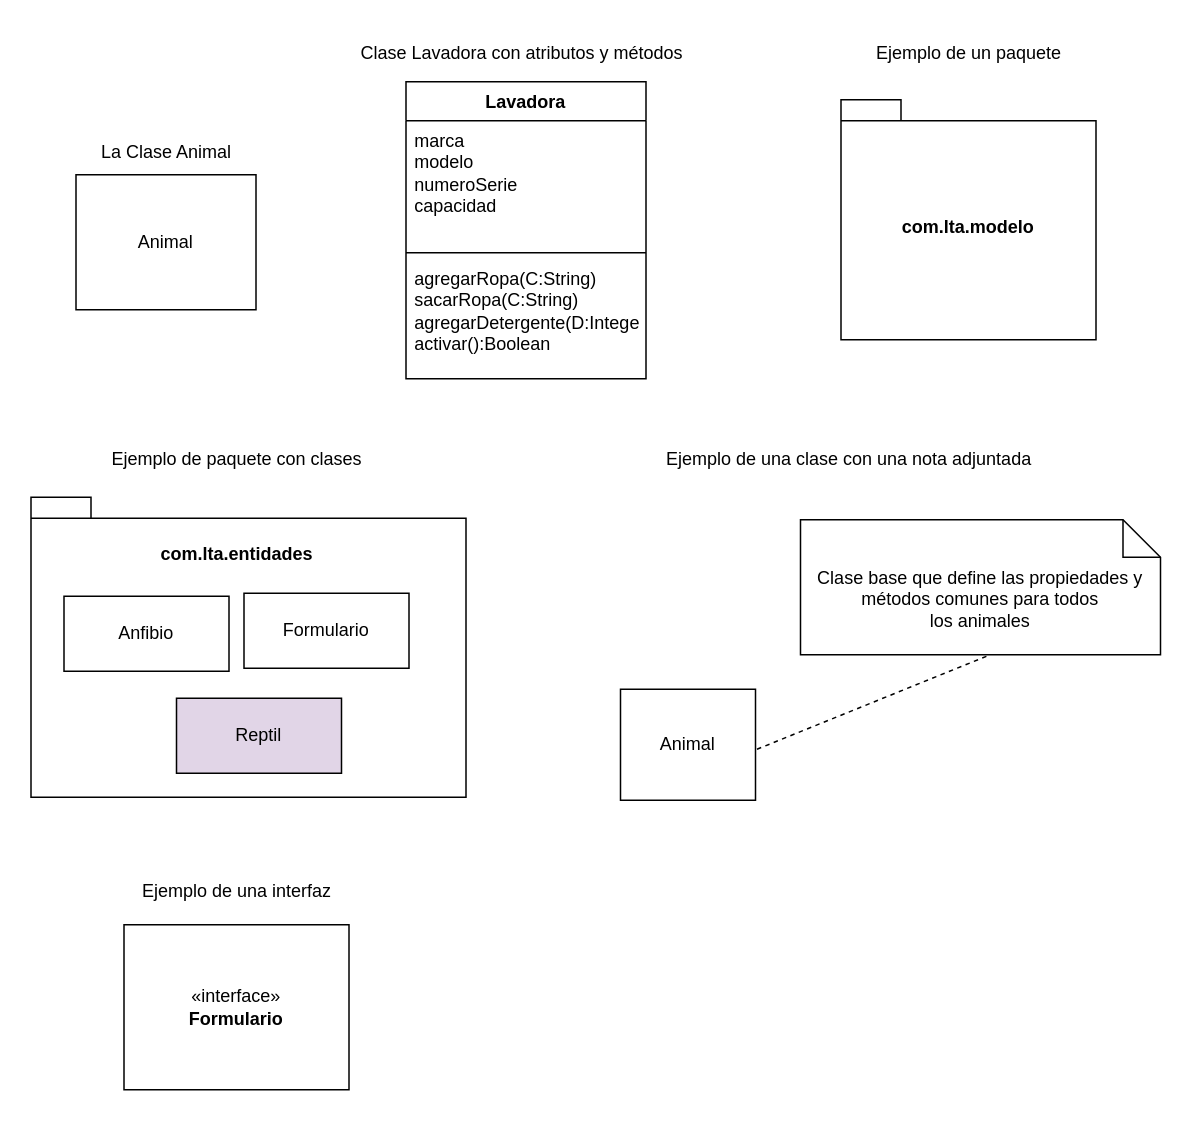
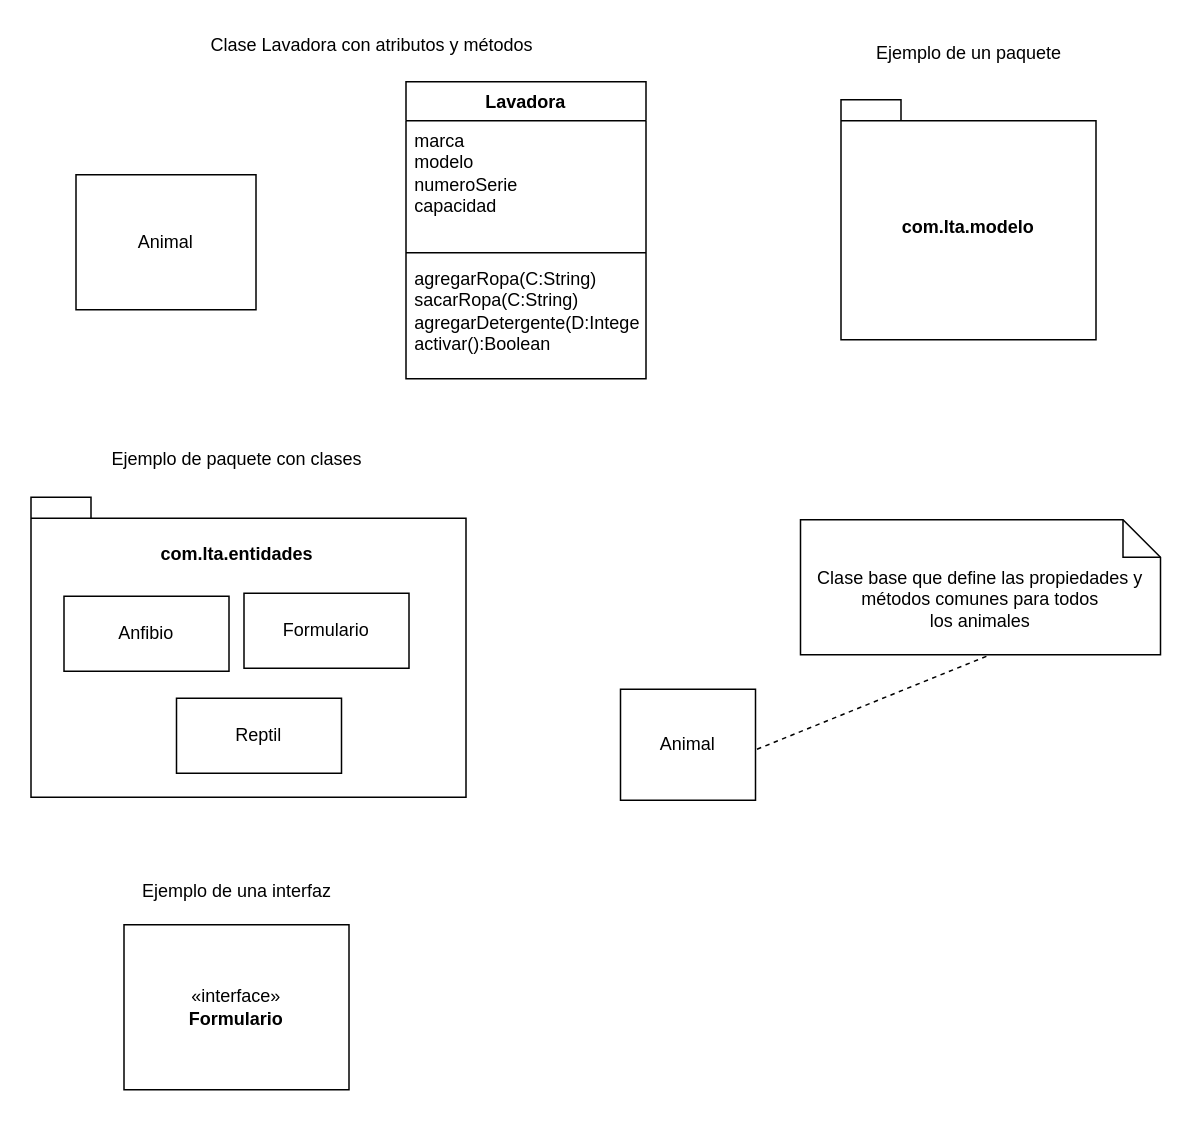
- <mxCell id="8" value="Clase Lavadora con atributos y métodos" style="text;html=1;align=center;verticalAlign=middle;resizable=0;points=[];autosize=1;strokeColor=none;fillColor=none;" vertex="1" parent="1"><mxGeometry x="227" y="20" width="240" height="30" as="geometry" /></mxCell>
+ <mxCell id="8" value="Clase Lavadora con atributos y métodos" style="text;html=1;align=center;verticalAlign=middle;resizable=0;points=[];autosize=1;strokeColor=none;fillColor=none;" vertex="1" parent="1"><mxGeometry x="127" y="15" width="240" height="30" as="geometry" /></mxCell>
- <mxCell id="3" value="La Clase Animal" style="text;html=1;align=center;verticalAlign=middle;resizable=0;points=[];autosize=1;strokeColor=none;fillColor=none;" vertex="1" parent="1"><mxGeometry x="55" y="86" width="110" height="30" as="geometry" /></mxCell>
- <mxCell id="20" value="Ejemplo de una clase con una nota adjuntada" style="text;html=1;align=center;verticalAlign=middle;resizable=0;points=[];autosize=1;strokeColor=none;fillColor=none;" vertex="1" parent="1"><mxGeometry x="430" y="291" width="270" height="30" as="geometry" /></mxCell>
- <mxCell id="14" value="Reptil" style="html=1;whiteSpace=wrap;fillColor=#e1d5e7;" vertex="1" parent="1"><mxGeometry x="117" y="465" width="110" height="50" as="geometry" /></mxCell>
+ <mxCell id="14" value="Reptil" style="html=1;whiteSpace=wrap;" vertex="1" parent="1"><mxGeometry x="117" y="465" width="110" height="50" as="geometry" /></mxCell>
